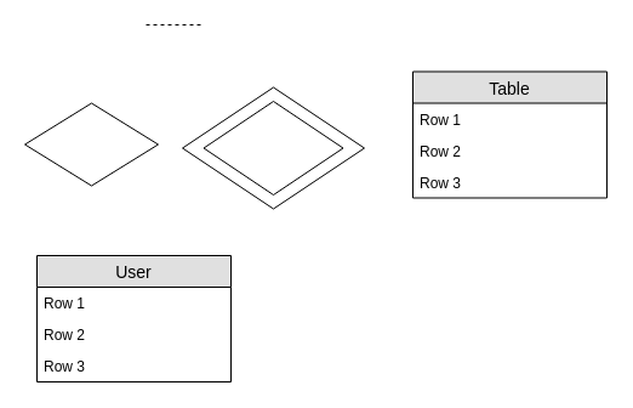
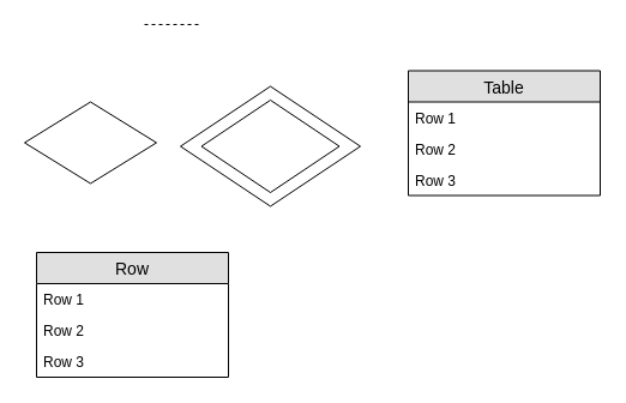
- <mxCell id="11" value="User" style="swimlane;fontStyle=0;childLayout=stackLayout;horizontal=1;startSize=26;fillColor=#e0e0e0;horizontalStack=0;resizeParent=1;resizeParentMax=0;resizeLast=0;collapsible=1;marginBottom=0;swimlaneFillColor=#ffffff;align=center;fontSize=14;" vertex="1" parent="1"><mxGeometry x="30" y="210" width="160" height="104" as="geometry"><mxRectangle x="400" y="131" width="70" height="26" as="alternateBounds" /></mxGeometry></mxCell>
+ <mxCell id="11" value="Row" style="swimlane;fontStyle=0;childLayout=stackLayout;horizontal=1;startSize=26;fillColor=#e0e0e0;horizontalStack=0;resizeParent=1;resizeParentMax=0;resizeLast=0;collapsible=1;marginBottom=0;swimlaneFillColor=#ffffff;align=center;fontSize=14;" vertex="1" parent="1"><mxGeometry x="30" y="210" width="160" height="104" as="geometry"><mxRectangle x="400" y="131" width="70" height="26" as="alternateBounds" /></mxGeometry></mxCell>
